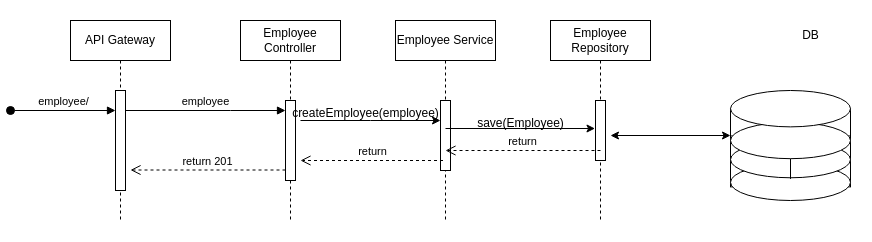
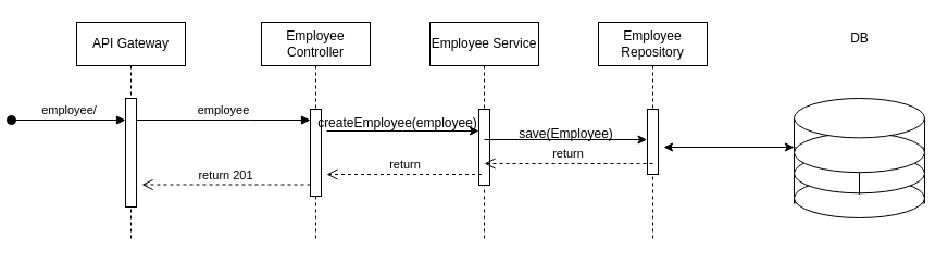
- <mxCell id="28" value="DB" style="text;html=1;align=center;verticalAlign=middle;resizable=0;points=[];autosize=1;strokeColor=none;fillColor=none;" parent="1" vertex="1"><mxGeometry x="740" y="20" width="40" height="30" as="geometry" /></mxCell>
+ <mxCell id="28" value="DB" style="text;html=1;align=center;verticalAlign=middle;resizable=0;points=[];autosize=1;strokeColor=none;fillColor=none;" parent="1" vertex="1"><mxGeometry x="720" y="20" width="40" height="30" as="geometry" /></mxCell>
